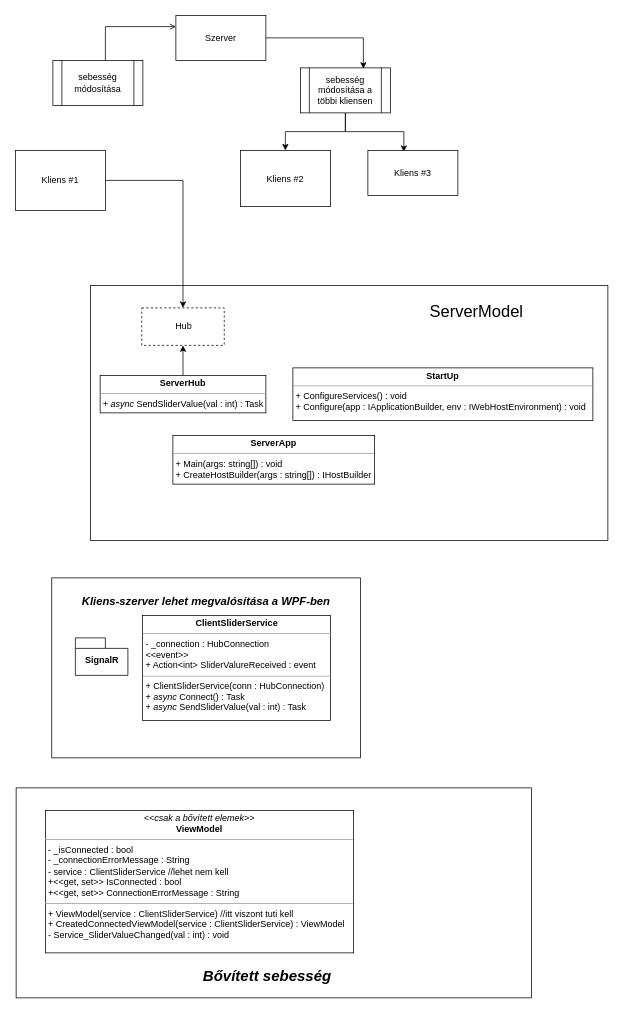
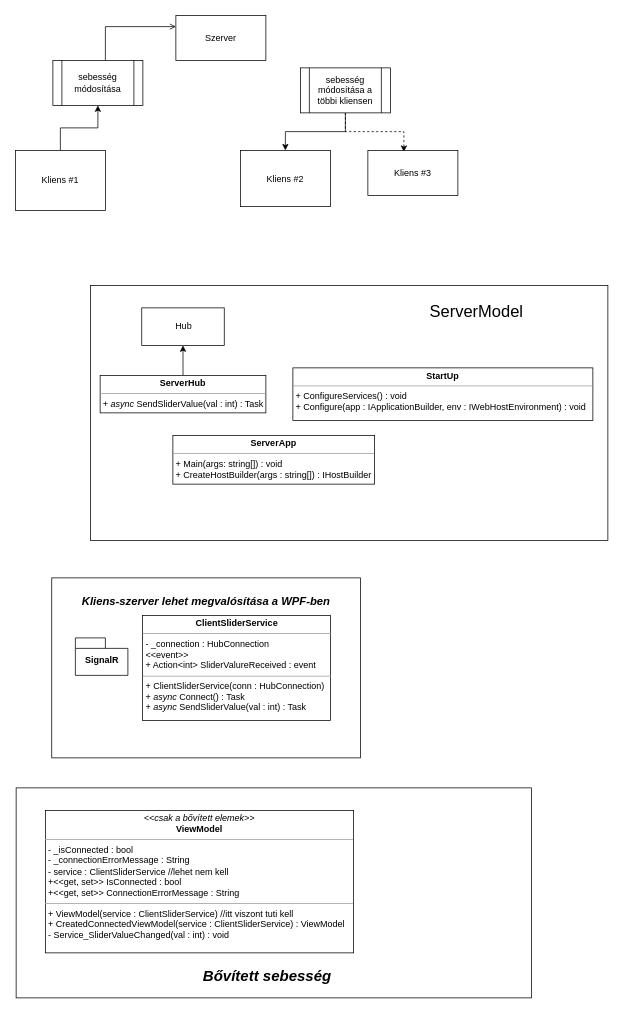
- <mxCell id="2" style="edgeStyle=orthogonalEdgeStyle;rounded=0;orthogonalLoop=1;jettySize=auto;html=1;entryX=0.7;entryY=0.017;entryDx=0;entryDy=0;entryPerimeter=0;" edge="1" parent="1" source="3" target="11"><mxGeometry relative="1" as="geometry" /></mxCell>
- <mxCell id="10" style="edgeStyle=orthogonalEdgeStyle;rounded=0;orthogonalLoop=1;jettySize=auto;html=1;entryX=0.4;entryY=0.033;entryDx=0;entryDy=0;entryPerimeter=0;" edge="1" parent="1" source="11" target="12"><mxGeometry relative="1" as="geometry" /></mxCell>
+ <mxCell id="10" style="edgeStyle=orthogonalEdgeStyle;rounded=0;orthogonalLoop=1;jettySize=auto;html=1;entryX=0.4;entryY=0.033;entryDx=0;entryDy=0;entryPerimeter=0;dashed=1;" edge="1" parent="1" source="11" target="12"><mxGeometry relative="1" as="geometry" /></mxCell>
- <mxCell id="5" style="edgeStyle=orthogonalEdgeStyle;rounded=0;orthogonalLoop=1;jettySize=auto;html=1;" edge="1" parent="1" source="6" target="14"><mxGeometry relative="1" as="geometry" /></mxCell>
+ <mxCell id="5" style="edgeStyle=orthogonalEdgeStyle;rounded=0;orthogonalLoop=1;jettySize=auto;html=1;entryX=0.5;entryY=1;entryDx=0;entryDy=0;" edge="1" parent="1" source="6" target="8"><mxGeometry relative="1" as="geometry" /></mxCell>
- <mxCell id="14" value="Hub" style="html=1;dashed=1;" vertex="1" parent="1"><mxGeometry x="188.5" y="410" width="110" height="50" as="geometry" /></mxCell>
+ <mxCell id="14" value="Hub" style="html=1;" vertex="1" parent="1"><mxGeometry x="188.5" y="410" width="110" height="50" as="geometry" /></mxCell>
